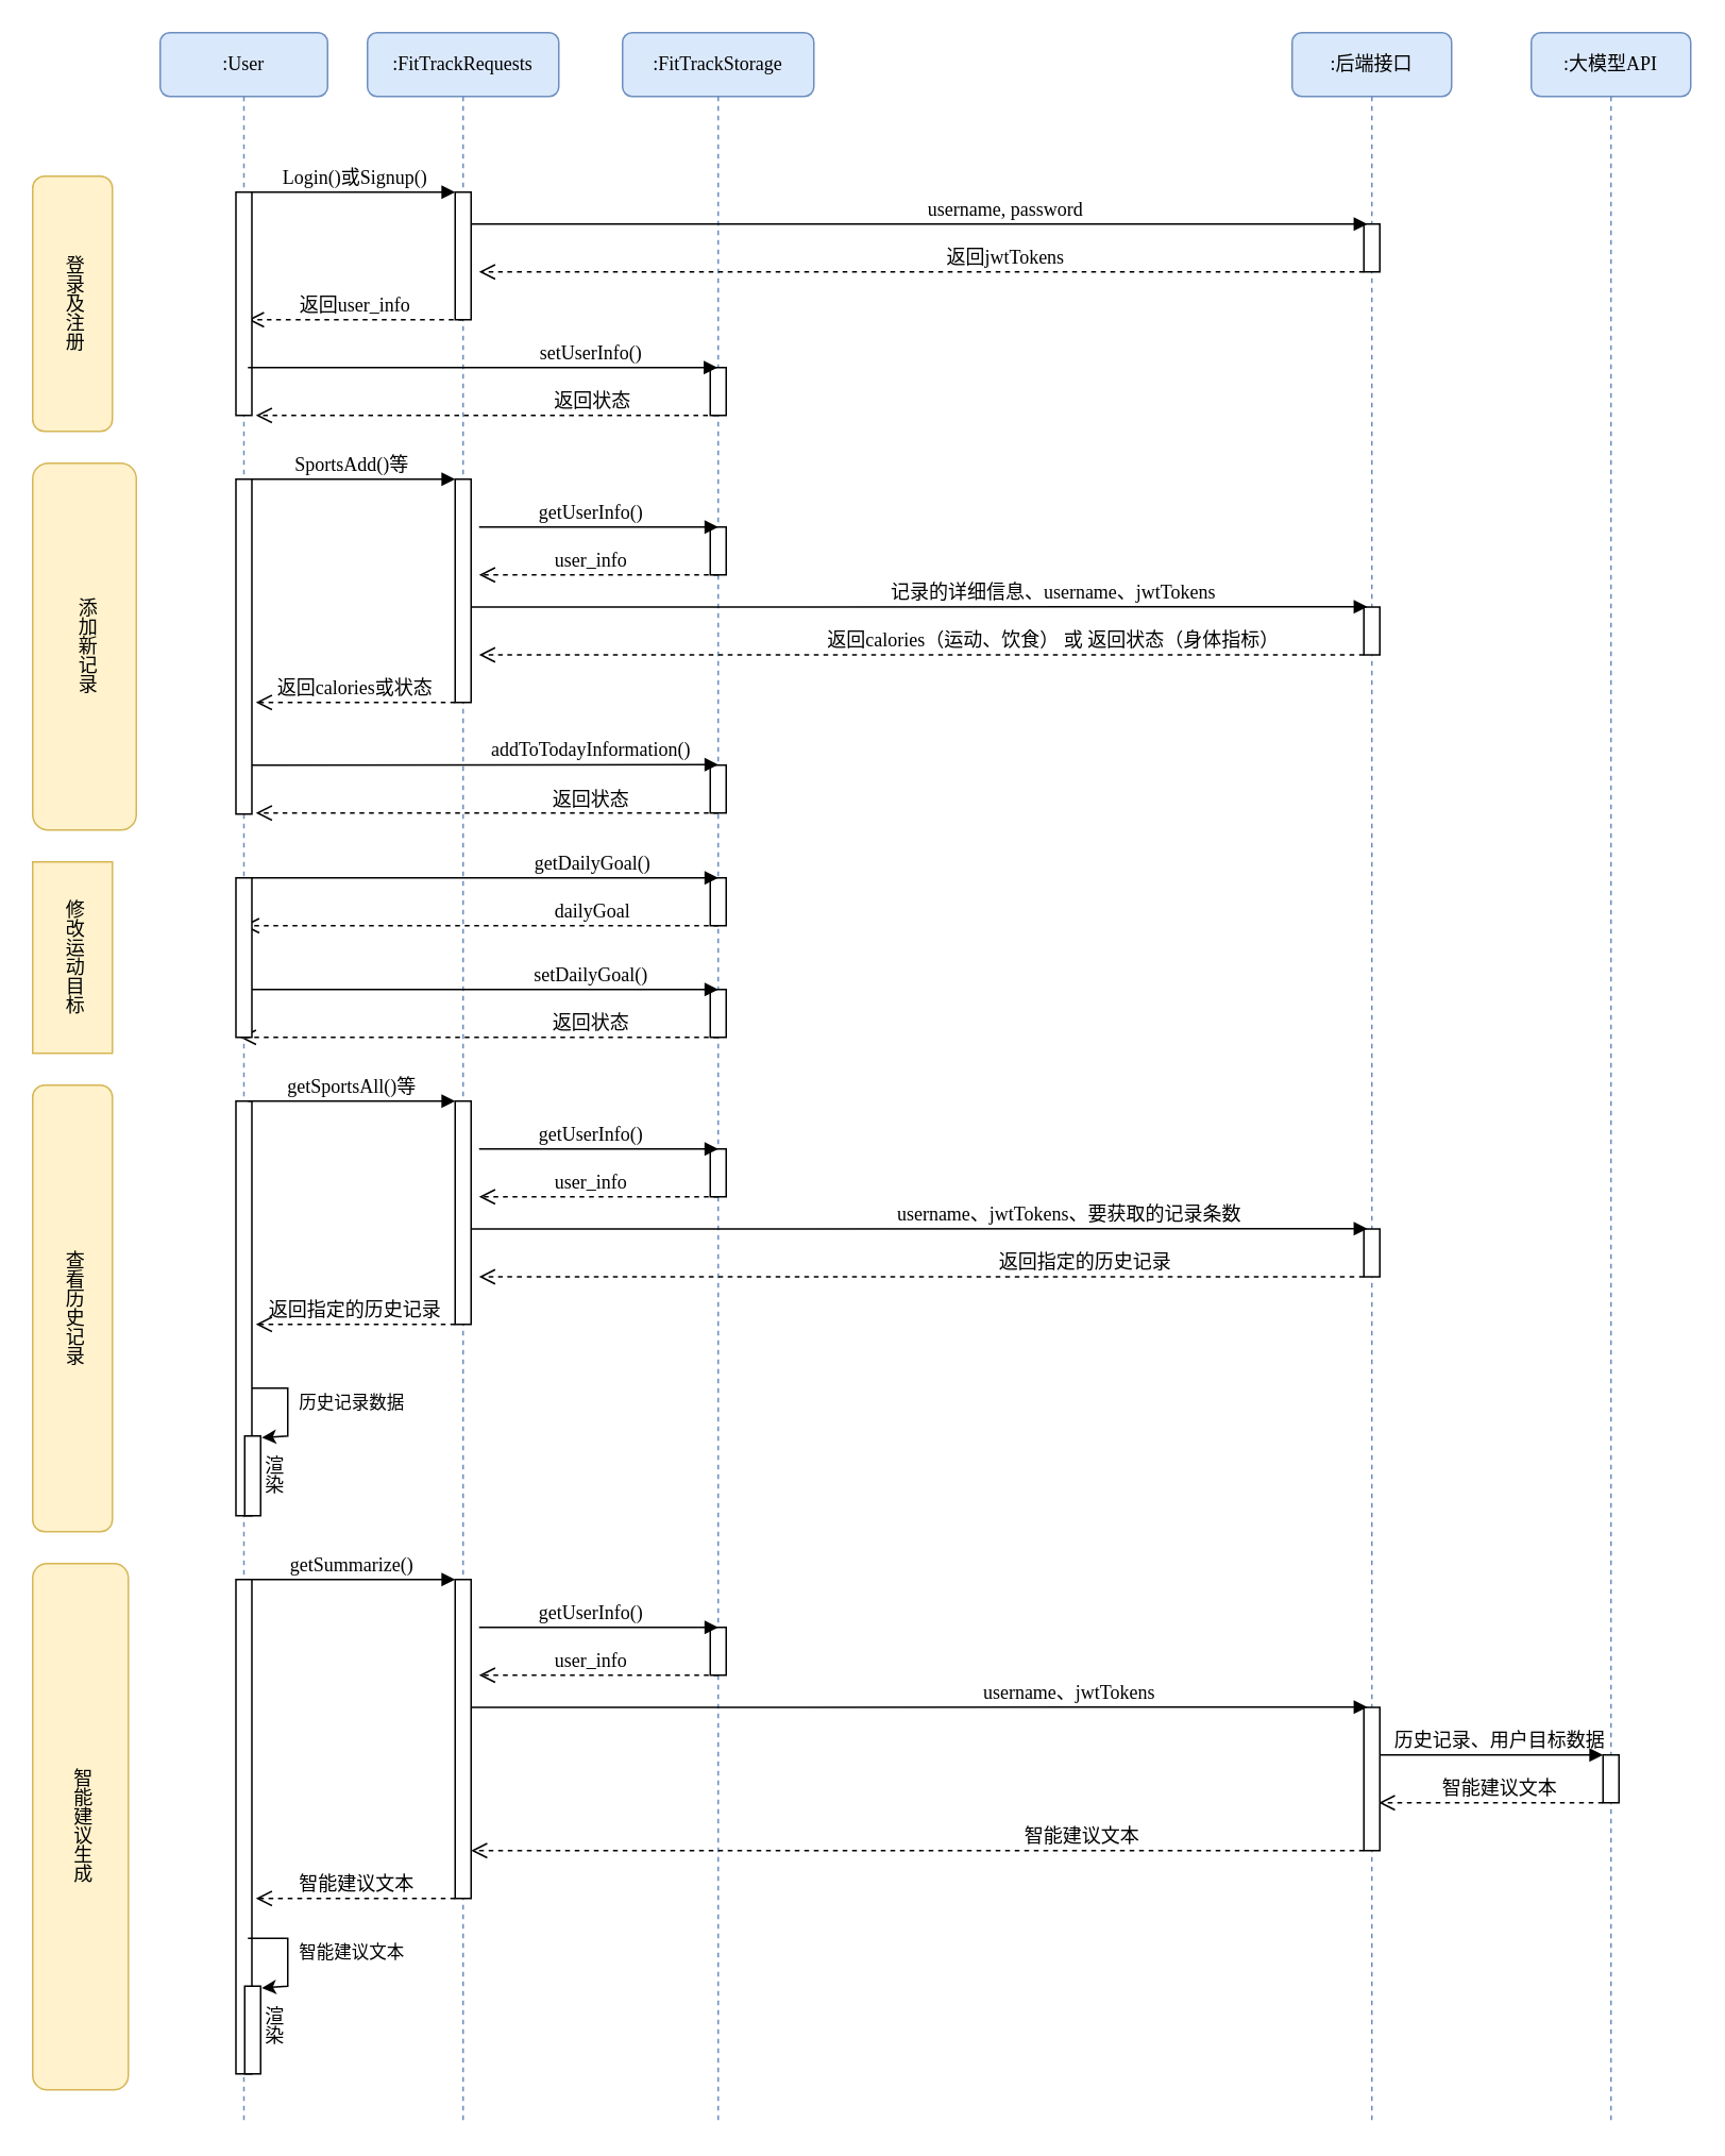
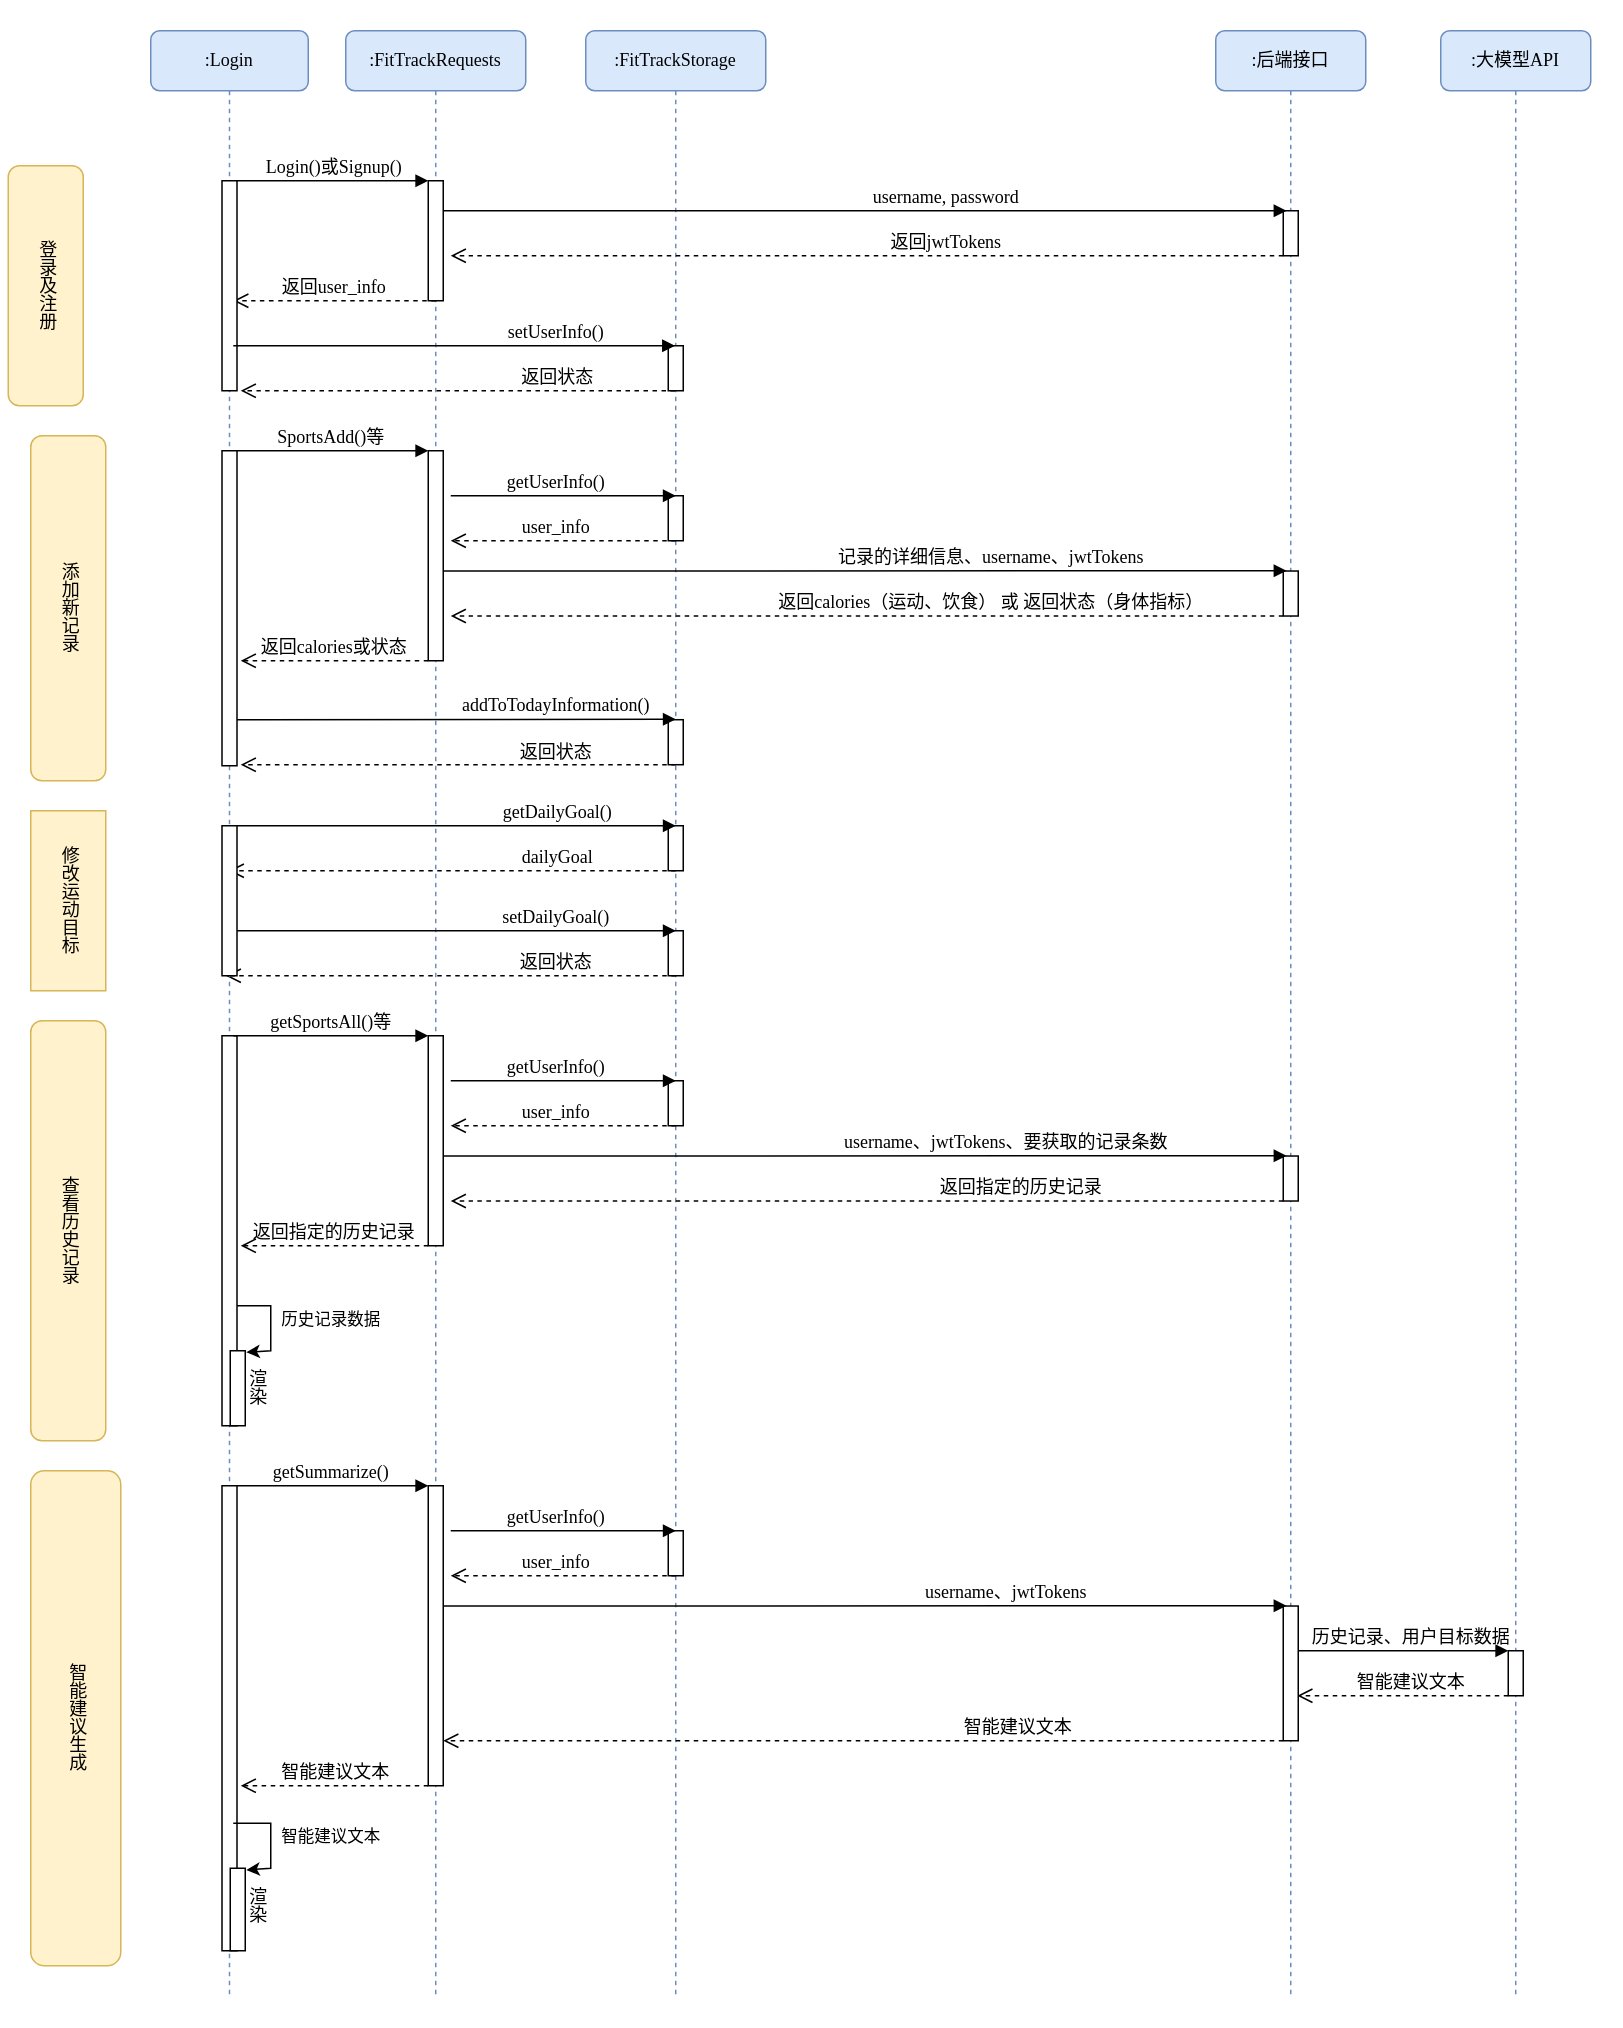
- <mxCell id="29" value=":User" style="shape=umlLifeline;perimeter=lifelinePerimeter;whiteSpace=wrap;html=1;container=1;collapsible=0;recursiveResize=0;outlineConnect=0;rounded=1;shadow=0;comic=0;labelBackgroundColor=none;strokeWidth=1;fontFamily=Verdana;fontSize=12;align=center;fillColor=#dae8fc;strokeColor=#6c8ebf;" parent="1" vertex="1"><mxGeometry x="100" y="20" width="105" height="1310" as="geometry" /></mxCell>
+ <mxCell id="29" value=":Login" style="shape=umlLifeline;perimeter=lifelinePerimeter;whiteSpace=wrap;html=1;container=1;collapsible=0;recursiveResize=0;outlineConnect=0;rounded=1;shadow=0;comic=0;labelBackgroundColor=none;strokeWidth=1;fontFamily=Verdana;fontSize=12;align=center;fillColor=#dae8fc;strokeColor=#6c8ebf;" parent="1" vertex="1"><mxGeometry x="100" y="20" width="105" height="1310" as="geometry" /></mxCell>
- <mxCell id="40" value="登录及注册" style="rounded=1;whiteSpace=wrap;html=1;fillColor=#fff2cc;strokeColor=#d6b656;textDirection=vertical-lr;spacing=2;fontSize=12;fontStyle=0" vertex="1" parent="1"><mxGeometry x="20" y="110" width="50" height="160" as="geometry" /></mxCell>
+ <mxCell id="40" value="登录及注册" style="rounded=1;whiteSpace=wrap;html=1;fillColor=#fff2cc;strokeColor=#d6b656;textDirection=vertical-lr;spacing=2;fontSize=12;fontStyle=0" vertex="1" parent="1"><mxGeometry x="5" y="110" width="50" height="160" as="geometry" /></mxCell>
- <mxCell id="41" value="添加新记录" style="rounded=1;whiteSpace=wrap;html=1;fillColor=#fff2cc;strokeColor=#d6b656;textDirection=vertical-lr;spacing=2;fontSize=12;fontStyle=0" vertex="1" parent="1"><mxGeometry x="20" y="290" width="65" height="230" as="geometry" /></mxCell>
+ <mxCell id="41" value="添加新记录" style="rounded=1;whiteSpace=wrap;html=1;fillColor=#fff2cc;strokeColor=#d6b656;textDirection=vertical-lr;spacing=2;fontSize=12;fontStyle=0" vertex="1" parent="1"><mxGeometry x="20" y="290" width="50" height="230" as="geometry" /></mxCell>
